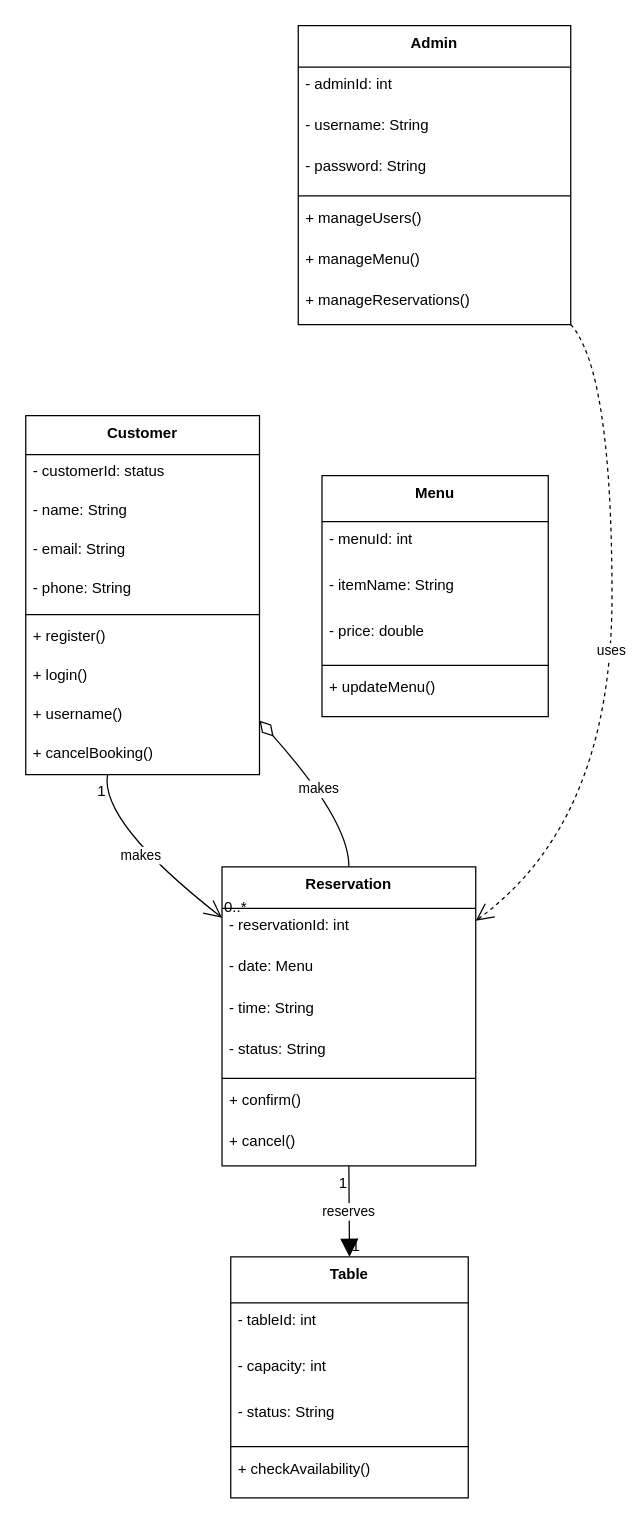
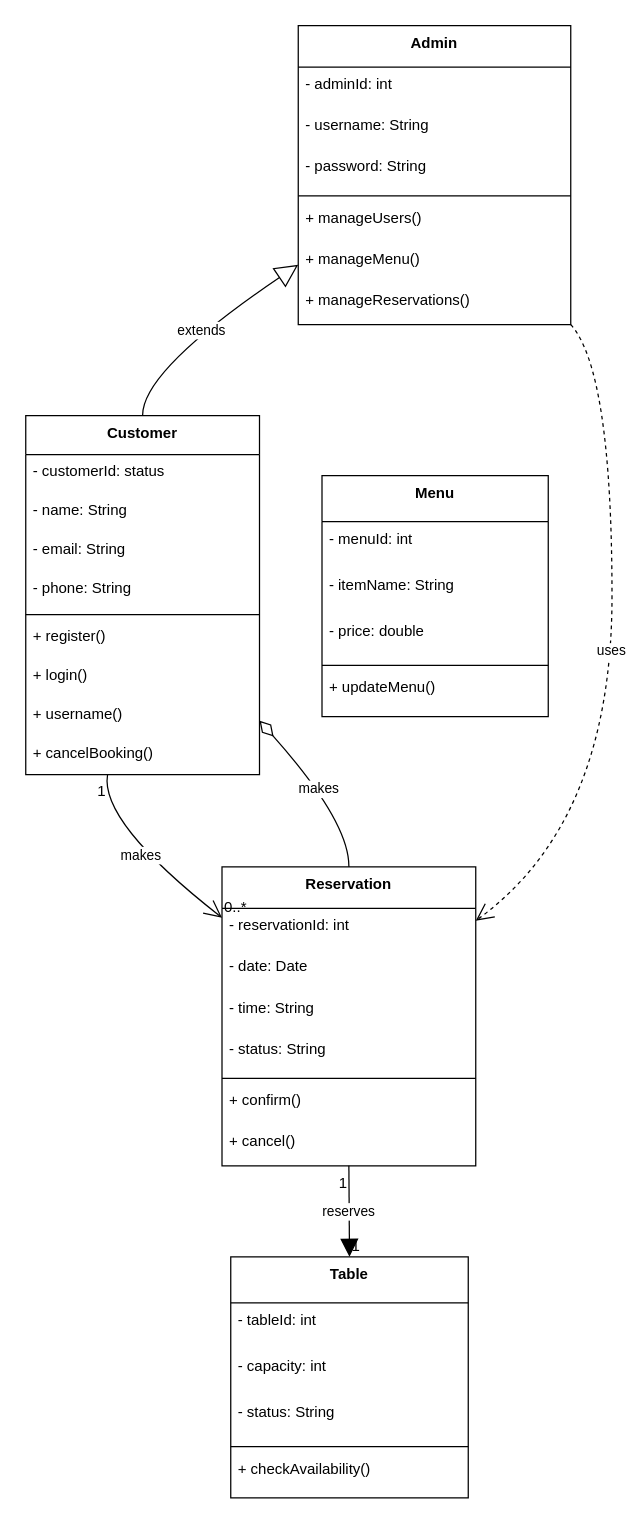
+ <mxCell id="47" value="extends" style="curved=1;startArrow=block;startSize=16;startFill=0;endArrow=none;exitX=0;exitY=0.8;entryX=0.5;entryY=0;rounded=0;" edge="1" parent="1" source="12" target="2"><mxGeometry relative="1" as="geometry"><Array as="points"><mxPoint x="113" y="296" /></Array></mxGeometry></mxCell>
- <mxCell id="28" value="- date: Menu" style="text;strokeColor=none;fillColor=none;align=left;verticalAlign=top;spacingLeft=4;spacingRight=4;overflow=hidden;rotatable=0;points=[[0,0.5],[1,0.5]];portConstraint=eastwest;" vertex="1" parent="26"><mxGeometry y="66.143" width="203" height="33" as="geometry" /></mxCell>
+ <mxCell id="28" value="- date: Date" style="text;strokeColor=none;fillColor=none;align=left;verticalAlign=top;spacingLeft=4;spacingRight=4;overflow=hidden;rotatable=0;points=[[0,0.5],[1,0.5]];portConstraint=eastwest;" vertex="1" parent="26"><mxGeometry y="66.143" width="203" height="33" as="geometry" /></mxCell>
